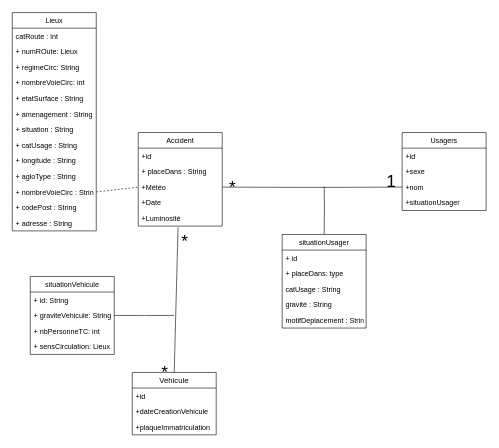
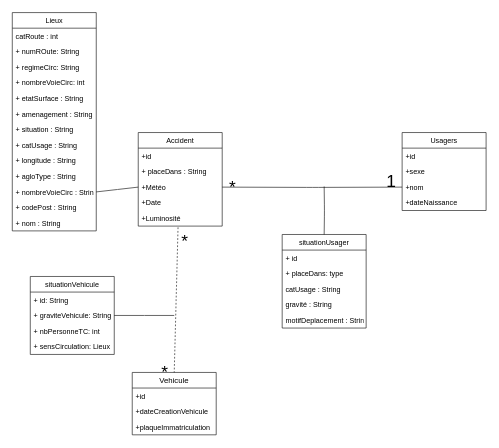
- <mxCell id="39" value="+ numROute: Lieux" style="text;strokeColor=none;fillColor=none;align=left;verticalAlign=top;spacingLeft=4;spacingRight=4;overflow=hidden;rotatable=0;points=[[0,0.5],[1,0.5]];portConstraint=eastwest;" vertex="1" parent="37"><mxGeometry y="52" width="140" height="26" as="geometry" /></mxCell>
+ <mxCell id="39" value="+ numROute: String" style="text;strokeColor=none;fillColor=none;align=left;verticalAlign=top;spacingLeft=4;spacingRight=4;overflow=hidden;rotatable=0;points=[[0,0.5],[1,0.5]];portConstraint=eastwest;" vertex="1" parent="37"><mxGeometry y="52" width="140" height="26" as="geometry" /></mxCell>
- <mxCell id="32" value="²²" style="endArrow=none;html=1;fillColor=#000000;exitX=1;exitY=0.5;exitDx=0;exitDy=0;rounded=0;fontSize=1;entryX=0;entryY=0.5;entryDx=0;entryDy=0;dashed=1;" edge="1" parent="1" source="48" target="5"><mxGeometry relative="1" as="geometry"><mxPoint x="200" y="535" as="sourcePoint" /><mxPoint x="300" y="535" as="targetPoint" /></mxGeometry></mxCell>
+ <mxCell id="32" value="²²" style="endArrow=none;html=1;fillColor=#000000;exitX=1;exitY=0.5;exitDx=0;exitDy=0;rounded=0;fontSize=1;entryX=0;entryY=0.5;entryDx=0;entryDy=0;" edge="1" parent="1" source="48" target="5"><mxGeometry relative="1" as="geometry"><mxPoint x="200" y="535" as="sourcePoint" /><mxPoint x="300" y="535" as="targetPoint" /></mxGeometry></mxCell>
- <mxCell id="12" value="+situationUsager" style="text;strokeColor=none;fillColor=none;align=left;verticalAlign=top;spacingLeft=4;spacingRight=4;overflow=hidden;rotatable=0;points=[[0,0.5],[1,0.5]];portConstraint=eastwest;" vertex="1" parent="8"><mxGeometry y="104" width="140" height="26" as="geometry" /></mxCell>
+ <mxCell id="12" value="+dateNaissance" style="text;strokeColor=none;fillColor=none;align=left;verticalAlign=top;spacingLeft=4;spacingRight=4;overflow=hidden;rotatable=0;points=[[0,0.5],[1,0.5]];portConstraint=eastwest;" vertex="1" parent="8"><mxGeometry y="104" width="140" height="26" as="geometry" /></mxCell>
- <mxCell id="50" value="+ adresse : String" style="text;strokeColor=none;fillColor=none;align=left;verticalAlign=top;spacingLeft=4;spacingRight=4;overflow=hidden;rotatable=0;points=[[0,0.5],[1,0.5]];portConstraint=eastwest;" vertex="1" parent="37"><mxGeometry y="338" width="140" height="26" as="geometry" /></mxCell>
+ <mxCell id="50" value="+ nom : String" style="text;strokeColor=none;fillColor=none;align=left;verticalAlign=top;spacingLeft=4;spacingRight=4;overflow=hidden;rotatable=0;points=[[0,0.5],[1,0.5]];portConstraint=eastwest;" vertex="1" parent="37"><mxGeometry y="338" width="140" height="26" as="geometry" /></mxCell>
- <mxCell id="23" value="²²" style="endArrow=none;html=1;fillColor=#000000;exitX=0.474;exitY=1.079;exitDx=0;exitDy=0;exitPerimeter=0;rounded=0;fontSize=1;entryX=0.5;entryY=0;entryDx=0;entryDy=0;" edge="1" parent="1" source="7" target="33"><mxGeometry relative="1" as="geometry"><mxPoint x="380" y="321" as="sourcePoint" /><mxPoint x="290" y="610" as="targetPoint" /></mxGeometry></mxCell>
+ <mxCell id="23" value="²²" style="endArrow=none;html=1;fillColor=#000000;exitX=0.474;exitY=1.079;exitDx=0;exitDy=0;exitPerimeter=0;rounded=0;fontSize=1;entryX=0.5;entryY=0;entryDx=0;entryDy=0;dashed=1;" edge="1" parent="1" source="7" target="33"><mxGeometry relative="1" as="geometry"><mxPoint x="380" y="321" as="sourcePoint" /><mxPoint x="290" y="610" as="targetPoint" /></mxGeometry></mxCell>
